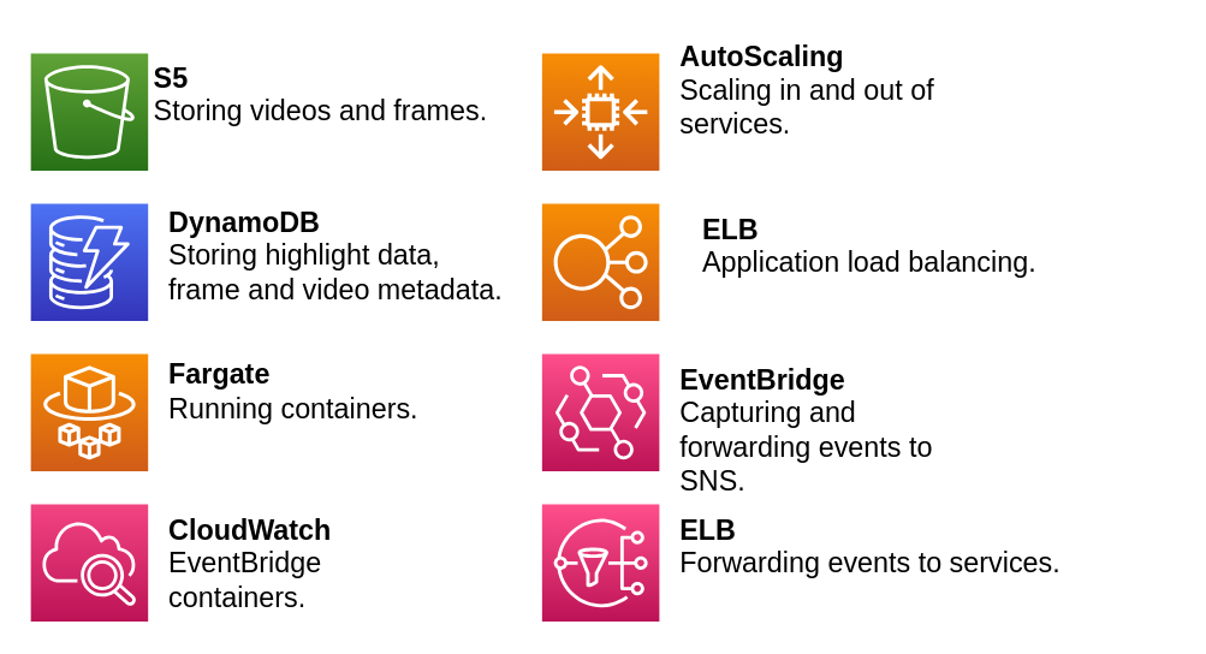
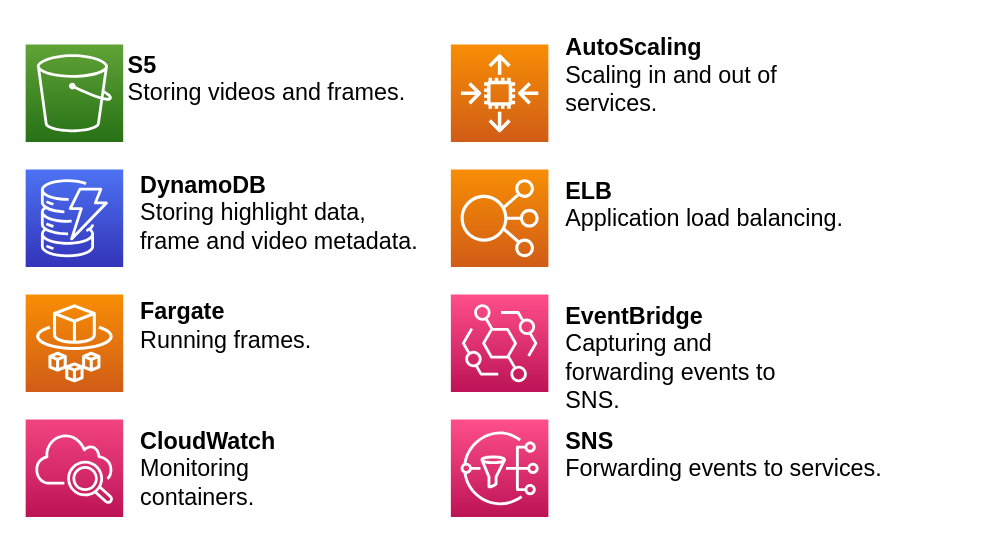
- <mxCell id="15" value="&lt;b style=&quot;font-weight: normal&quot; id=&quot;docs-internal-guid-096e7839-7fff-fd7c-4a09-fde0152ef099&quot;&gt;&lt;p dir=&quot;ltr&quot; style=&quot;line-height: 1.2 ; margin-top: 0pt ; margin-bottom: 0pt&quot;&gt;&lt;/p&gt;&lt;/b&gt;&lt;span id=&quot;docs-internal-guid-c7adc08a-7fff-27d3-52f0-64bcfa612e01&quot;&gt;&lt;p dir=&quot;ltr&quot; style=&quot;line-height: 1.2 ; margin-top: 0pt ; margin-bottom: 0pt&quot;&gt;&lt;span style=&quot;font-size: 14pt ; font-family: &amp;#34;calibri&amp;#34; , sans-serif ; background-color: transparent ; font-weight: 700 ; vertical-align: baseline&quot;&gt;ELB&lt;/span&gt;&lt;/p&gt;&lt;p dir=&quot;ltr&quot; style=&quot;line-height: 1.2 ; margin-top: 0pt ; margin-bottom: 0pt&quot;&gt;&lt;span style=&quot;font-size: 14pt ; font-family: &amp;#34;calibri&amp;#34; , sans-serif ; background-color: transparent ; vertical-align: baseline&quot;&gt;Application load balancing.&lt;/span&gt;&lt;/p&gt;&lt;div&gt;&lt;span style=&quot;font-size: 14pt ; font-family: &amp;#34;calibri&amp;#34; , sans-serif ; background-color: transparent ; vertical-align: baseline&quot;&gt;&lt;br&gt;&lt;/span&gt;&lt;/div&gt;&lt;/span&gt;" style="text;whiteSpace=wrap;html=1;" vertex="1" parent="1"><mxGeometry x="465" y="135" width="250" height="70" as="geometry" /></mxCell>
+ <mxCell id="15" value="&lt;b style=&quot;font-weight: normal&quot; id=&quot;docs-internal-guid-096e7839-7fff-fd7c-4a09-fde0152ef099&quot;&gt;&lt;p dir=&quot;ltr&quot; style=&quot;line-height: 1.2 ; margin-top: 0pt ; margin-bottom: 0pt&quot;&gt;&lt;/p&gt;&lt;/b&gt;&lt;span id=&quot;docs-internal-guid-c7adc08a-7fff-27d3-52f0-64bcfa612e01&quot;&gt;&lt;p dir=&quot;ltr&quot; style=&quot;line-height: 1.2 ; margin-top: 0pt ; margin-bottom: 0pt&quot;&gt;&lt;span style=&quot;font-size: 14pt ; font-family: &amp;#34;calibri&amp;#34; , sans-serif ; background-color: transparent ; font-weight: 700 ; vertical-align: baseline&quot;&gt;ELB&lt;/span&gt;&lt;/p&gt;&lt;p dir=&quot;ltr&quot; style=&quot;line-height: 1.2 ; margin-top: 0pt ; margin-bottom: 0pt&quot;&gt;&lt;span style=&quot;font-size: 14pt ; font-family: &amp;#34;calibri&amp;#34; , sans-serif ; background-color: transparent ; vertical-align: baseline&quot;&gt;Application load balancing.&lt;/span&gt;&lt;/p&gt;&lt;div&gt;&lt;span style=&quot;font-size: 14pt ; font-family: &amp;#34;calibri&amp;#34; , sans-serif ; background-color: transparent ; vertical-align: baseline&quot;&gt;&lt;br&gt;&lt;/span&gt;&lt;/div&gt;&lt;/span&gt;" style="text;whiteSpace=wrap;html=1;" vertex="1" parent="1"><mxGeometry x="450" y="135" width="250" height="70" as="geometry" /></mxCell>
- <mxCell id="12" value="&lt;span id=&quot;docs-internal-guid-86e20522-7fff-7889-68bb-368160c53fd7&quot;&gt;&lt;p dir=&quot;ltr&quot; style=&quot;line-height: 1.2 ; margin-top: 0pt ; margin-bottom: 0pt&quot;&gt;&lt;span style=&quot;font-size: 14pt ; font-family: &amp;#34;calibri&amp;#34; , sans-serif ; color: rgb(0 , 0 , 0) ; background-color: transparent ; font-weight: 700 ; font-style: normal ; font-variant: normal ; text-decoration: none ; vertical-align: baseline&quot;&gt;Fargate&lt;/span&gt;&lt;/p&gt;&lt;p dir=&quot;ltr&quot; style=&quot;line-height: 1.2 ; margin-top: 0pt ; margin-bottom: 0pt&quot;&gt;&lt;span id=&quot;docs-internal-guid-1a92fe81-7fff-95f5-9b53-41b062206e92&quot;&gt;&lt;/span&gt;&lt;/p&gt;&lt;p dir=&quot;ltr&quot; style=&quot;line-height: 1.2 ; margin-top: 0pt ; margin-bottom: 0pt&quot;&gt;&lt;span style=&quot;font-size: 14pt ; font-family: &amp;#34;calibri&amp;#34; , sans-serif ; color: rgb(0 , 0 , 0) ; background-color: transparent ; font-weight: 400 ; font-style: normal ; font-variant: normal ; text-decoration: none ; vertical-align: baseline&quot;&gt;Running containers.&lt;/span&gt;&lt;/p&gt;&lt;/span&gt;" style="text;html=1;strokeColor=none;fillColor=none;align=left;verticalAlign=middle;whiteSpace=wrap;rounded=0;" vertex="1" parent="1"><mxGeometry x="110" y="245" width="230" height="30" as="geometry" /></mxCell>
+ <mxCell id="12" value="&lt;span id=&quot;docs-internal-guid-86e20522-7fff-7889-68bb-368160c53fd7&quot;&gt;&lt;p dir=&quot;ltr&quot; style=&quot;line-height: 1.2 ; margin-top: 0pt ; margin-bottom: 0pt&quot;&gt;&lt;span style=&quot;font-size: 14pt ; font-family: &amp;#34;calibri&amp;#34; , sans-serif ; color: rgb(0 , 0 , 0) ; background-color: transparent ; font-weight: 700 ; font-style: normal ; font-variant: normal ; text-decoration: none ; vertical-align: baseline&quot;&gt;Fargate&lt;/span&gt;&lt;/p&gt;&lt;p dir=&quot;ltr&quot; style=&quot;line-height: 1.2 ; margin-top: 0pt ; margin-bottom: 0pt&quot;&gt;&lt;span id=&quot;docs-internal-guid-1a92fe81-7fff-95f5-9b53-41b062206e92&quot;&gt;&lt;/span&gt;&lt;/p&gt;&lt;p dir=&quot;ltr&quot; style=&quot;line-height: 1.2 ; margin-top: 0pt ; margin-bottom: 0pt&quot;&gt;&lt;span style=&quot;font-size: 14pt ; font-family: &amp;#34;calibri&amp;#34; , sans-serif ; color: rgb(0 , 0 , 0) ; background-color: transparent ; font-weight: 400 ; font-style: normal ; font-variant: normal ; text-decoration: none ; vertical-align: baseline&quot;&gt;Running frames.&lt;/span&gt;&lt;/p&gt;&lt;/span&gt;" style="text;html=1;strokeColor=none;fillColor=none;align=left;verticalAlign=middle;whiteSpace=wrap;rounded=0;" vertex="1" parent="1"><mxGeometry x="110" y="245" width="230" height="30" as="geometry" /></mxCell>
- <mxCell id="13" value="&lt;b style=&quot;font-weight: normal&quot; id=&quot;docs-internal-guid-1a92fe81-7fff-95f5-9b53-41b062206e92&quot;&gt;&lt;p dir=&quot;ltr&quot; style=&quot;line-height: 1.2 ; margin-top: 0pt ; margin-bottom: 0pt&quot;&gt;&lt;/p&gt;&lt;/b&gt;&lt;span id=&quot;docs-internal-guid-85e020ab-7fff-ce08-172c-e20ee1049fe2&quot;&gt;&lt;p dir=&quot;ltr&quot; style=&quot;line-height: 1.2 ; margin-top: 0pt ; margin-bottom: 0pt&quot;&gt;&lt;span style=&quot;font-size: 14pt ; font-family: &amp;#34;calibri&amp;#34; , sans-serif ; background-color: transparent ; font-weight: 700 ; vertical-align: baseline&quot;&gt;CloudWatch&lt;/span&gt;&lt;/p&gt;&lt;p dir=&quot;ltr&quot; style=&quot;line-height: 1.2 ; margin-top: 0pt ; margin-bottom: 0pt&quot;&gt;&lt;span style=&quot;font-size: 14pt ; font-family: &amp;#34;calibri&amp;#34; , sans-serif ; background-color: transparent ; vertical-align: baseline&quot;&gt;EventBridge containers.&lt;/span&gt;&lt;/p&gt;&lt;div&gt;&lt;span style=&quot;font-size: 14pt ; font-family: &amp;#34;calibri&amp;#34; , sans-serif ; background-color: transparent ; vertical-align: baseline&quot;&gt;&lt;br&gt;&lt;/span&gt;&lt;/div&gt;&lt;/span&gt;" style="text;whiteSpace=wrap;html=1;" vertex="1" parent="1"><mxGeometry x="110" y="335" width="180" height="70" as="geometry" /></mxCell>
+ <mxCell id="13" value="&lt;b style=&quot;font-weight: normal&quot; id=&quot;docs-internal-guid-1a92fe81-7fff-95f5-9b53-41b062206e92&quot;&gt;&lt;p dir=&quot;ltr&quot; style=&quot;line-height: 1.2 ; margin-top: 0pt ; margin-bottom: 0pt&quot;&gt;&lt;/p&gt;&lt;/b&gt;&lt;span id=&quot;docs-internal-guid-85e020ab-7fff-ce08-172c-e20ee1049fe2&quot;&gt;&lt;p dir=&quot;ltr&quot; style=&quot;line-height: 1.2 ; margin-top: 0pt ; margin-bottom: 0pt&quot;&gt;&lt;span style=&quot;font-size: 14pt ; font-family: &amp;#34;calibri&amp;#34; , sans-serif ; background-color: transparent ; font-weight: 700 ; vertical-align: baseline&quot;&gt;CloudWatch&lt;/span&gt;&lt;/p&gt;&lt;p dir=&quot;ltr&quot; style=&quot;line-height: 1.2 ; margin-top: 0pt ; margin-bottom: 0pt&quot;&gt;&lt;span style=&quot;font-size: 14pt ; font-family: &amp;#34;calibri&amp;#34; , sans-serif ; background-color: transparent ; vertical-align: baseline&quot;&gt;Monitoring containers.&lt;/span&gt;&lt;/p&gt;&lt;div&gt;&lt;span style=&quot;font-size: 14pt ; font-family: &amp;#34;calibri&amp;#34; , sans-serif ; background-color: transparent ; vertical-align: baseline&quot;&gt;&lt;br&gt;&lt;/span&gt;&lt;/div&gt;&lt;/span&gt;" style="text;whiteSpace=wrap;html=1;" vertex="1" parent="1"><mxGeometry x="110" y="335" width="180" height="70" as="geometry" /></mxCell>
- <mxCell id="17" value="&lt;b style=&quot;font-weight: normal&quot; id=&quot;docs-internal-guid-e00270c4-7fff-8268-76e8-566c503667b2&quot;&gt;&lt;p dir=&quot;ltr&quot; style=&quot;line-height: 1.2 ; margin-top: 0pt ; margin-bottom: 0pt&quot;&gt;&lt;/p&gt;&lt;/b&gt;&lt;span id=&quot;docs-internal-guid-7722b85e-7fff-b51a-e24e-8a32ccc74397&quot;&gt;&lt;p dir=&quot;ltr&quot; style=&quot;line-height: 1.2 ; margin-top: 0pt ; margin-bottom: 0pt&quot;&gt;&lt;span style=&quot;font-size: 14pt ; font-family: &amp;#34;calibri&amp;#34; , sans-serif ; background-color: transparent ; font-weight: 700 ; vertical-align: baseline&quot;&gt;ELB&lt;/span&gt;&lt;/p&gt;&lt;p dir=&quot;ltr&quot; style=&quot;line-height: 1.2 ; margin-top: 0pt ; margin-bottom: 0pt&quot;&gt;&lt;span style=&quot;font-size: 14pt ; font-family: &amp;#34;calibri&amp;#34; , sans-serif ; background-color: transparent ; vertical-align: baseline&quot;&gt;Forwarding events to services.&lt;/span&gt;&lt;/p&gt;&lt;div&gt;&lt;span style=&quot;font-size: 14pt ; font-family: &amp;#34;calibri&amp;#34; , sans-serif ; background-color: transparent ; vertical-align: baseline&quot;&gt;&lt;br&gt;&lt;/span&gt;&lt;/div&gt;&lt;/span&gt;" style="text;whiteSpace=wrap;html=1;" vertex="1" parent="1"><mxGeometry x="450" y="335" width="330" height="70" as="geometry" /></mxCell>
+ <mxCell id="17" value="&lt;b style=&quot;font-weight: normal&quot; id=&quot;docs-internal-guid-e00270c4-7fff-8268-76e8-566c503667b2&quot;&gt;&lt;p dir=&quot;ltr&quot; style=&quot;line-height: 1.2 ; margin-top: 0pt ; margin-bottom: 0pt&quot;&gt;&lt;/p&gt;&lt;/b&gt;&lt;span id=&quot;docs-internal-guid-7722b85e-7fff-b51a-e24e-8a32ccc74397&quot;&gt;&lt;p dir=&quot;ltr&quot; style=&quot;line-height: 1.2 ; margin-top: 0pt ; margin-bottom: 0pt&quot;&gt;&lt;span style=&quot;font-size: 14pt ; font-family: &amp;#34;calibri&amp;#34; , sans-serif ; background-color: transparent ; font-weight: 700 ; vertical-align: baseline&quot;&gt;SNS&lt;/span&gt;&lt;/p&gt;&lt;p dir=&quot;ltr&quot; style=&quot;line-height: 1.2 ; margin-top: 0pt ; margin-bottom: 0pt&quot;&gt;&lt;span style=&quot;font-size: 14pt ; font-family: &amp;#34;calibri&amp;#34; , sans-serif ; background-color: transparent ; vertical-align: baseline&quot;&gt;Forwarding events to services.&lt;/span&gt;&lt;/p&gt;&lt;div&gt;&lt;span style=&quot;font-size: 14pt ; font-family: &amp;#34;calibri&amp;#34; , sans-serif ; background-color: transparent ; vertical-align: baseline&quot;&gt;&lt;br&gt;&lt;/span&gt;&lt;/div&gt;&lt;/span&gt;" style="text;whiteSpace=wrap;html=1;" vertex="1" parent="1"><mxGeometry x="450" y="335" width="330" height="70" as="geometry" /></mxCell>
